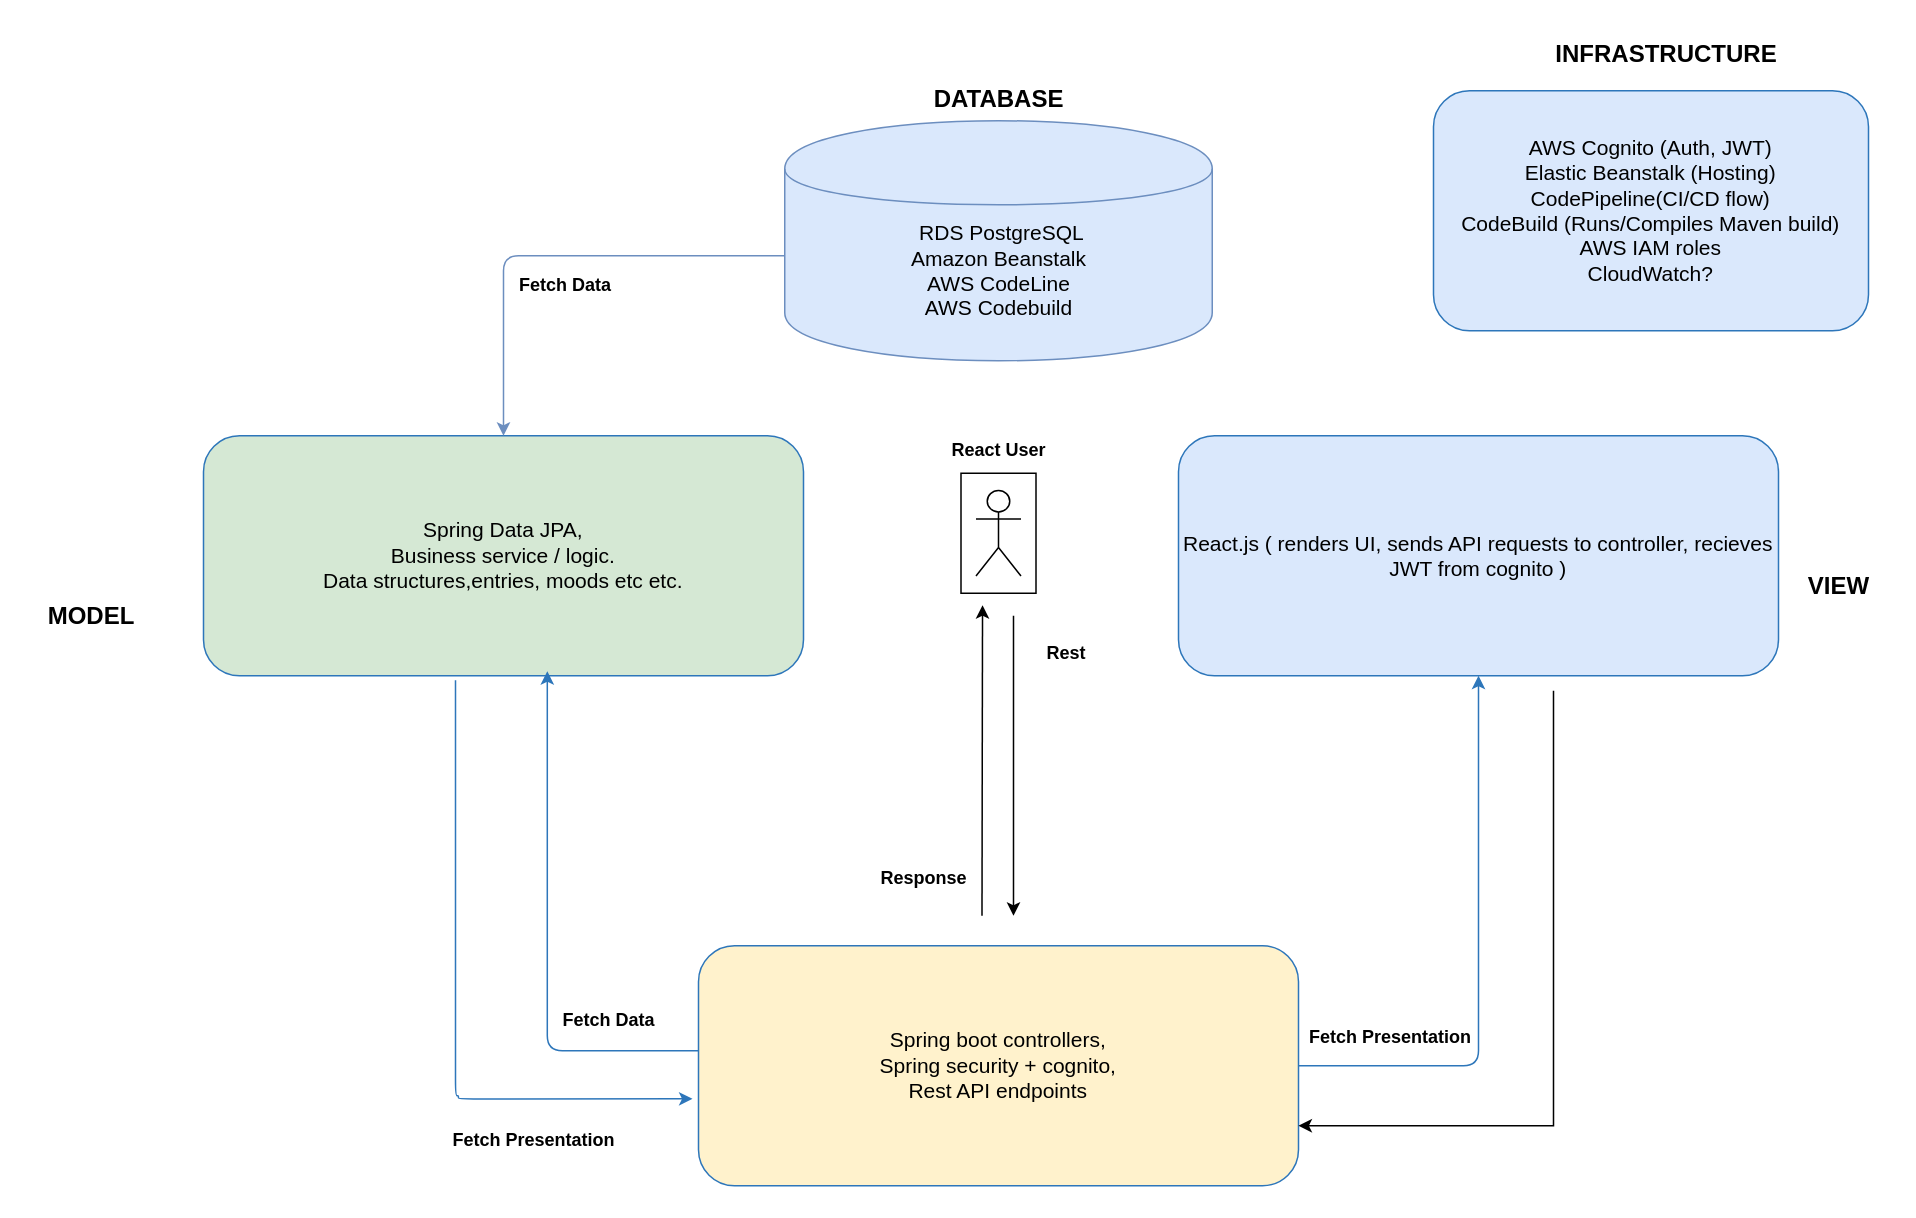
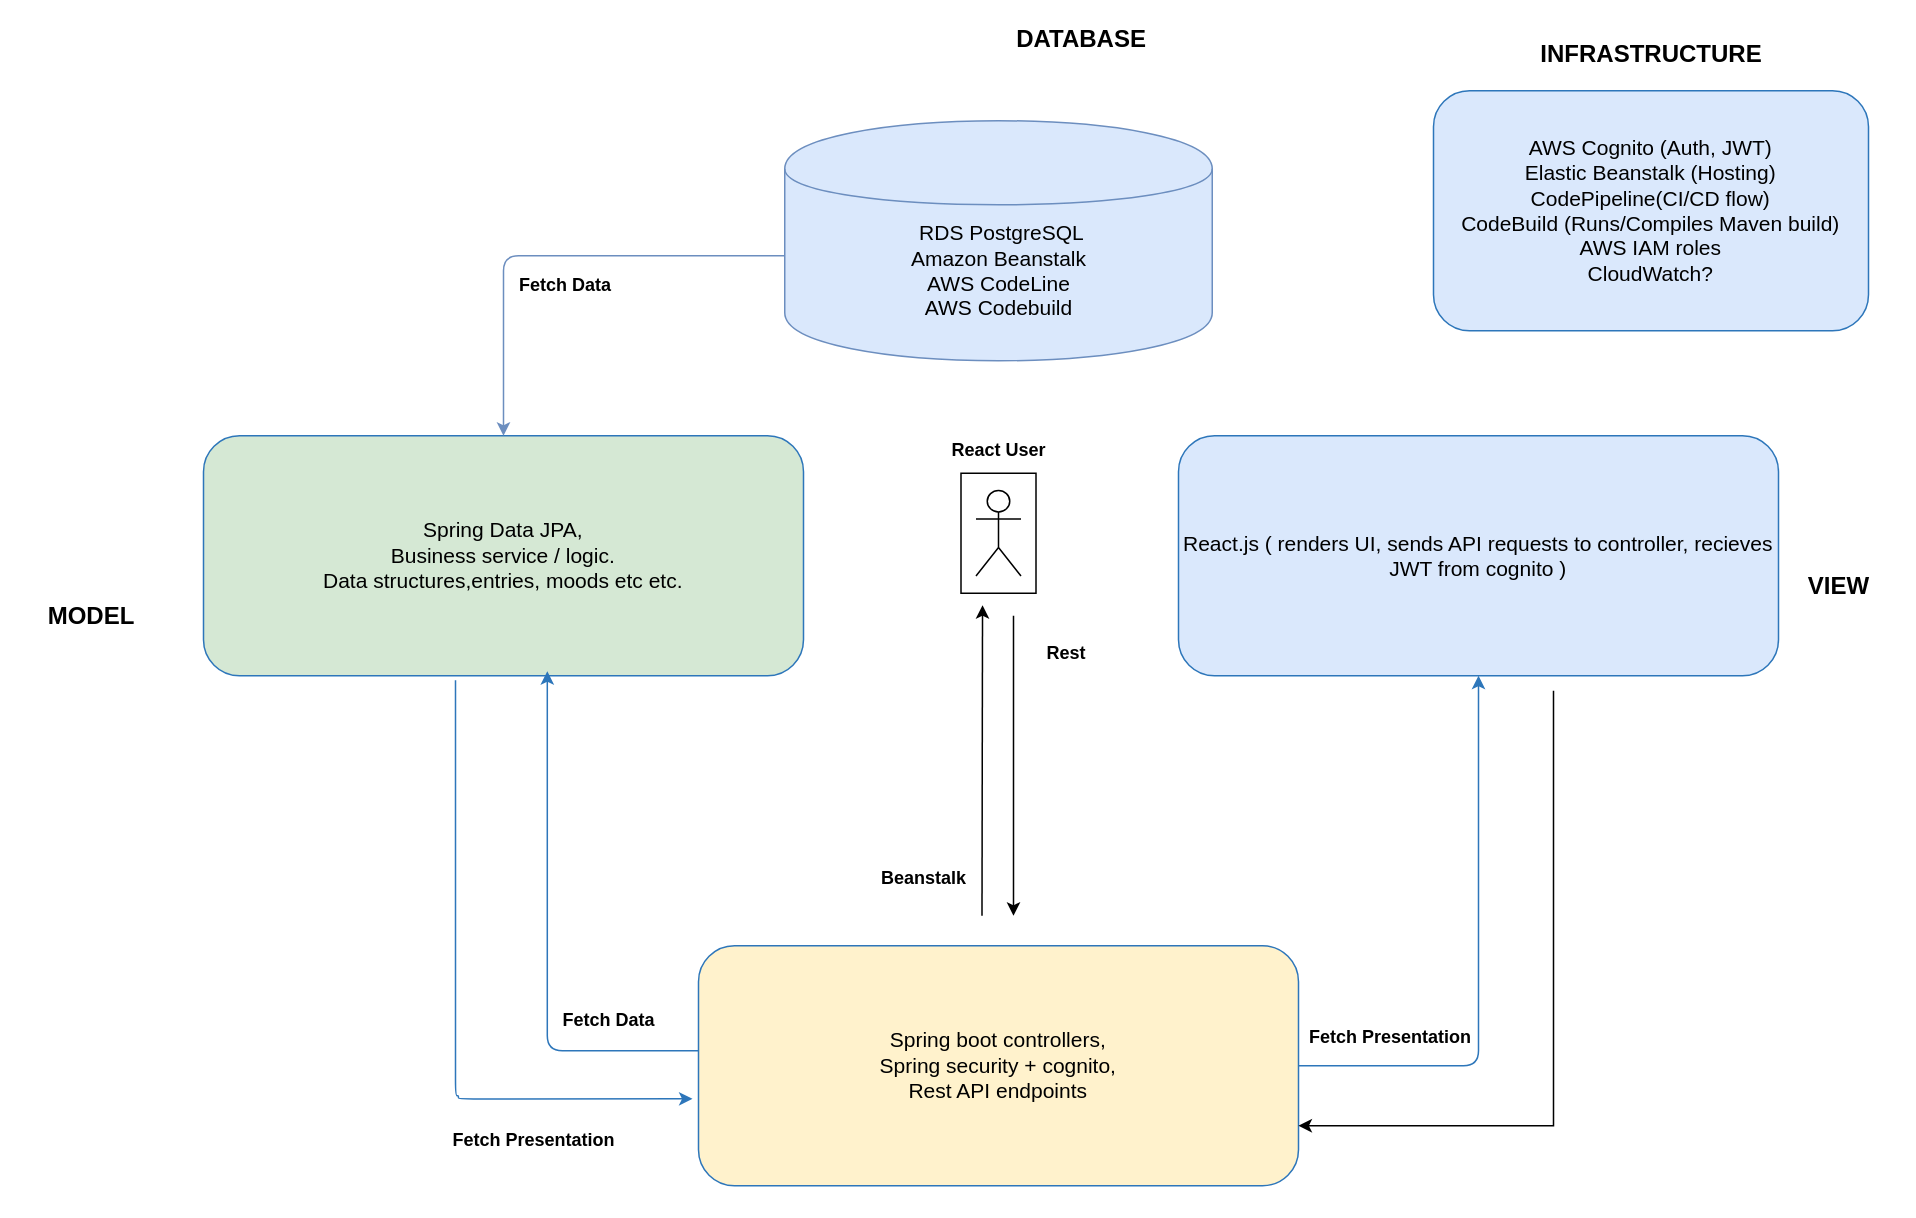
- <mxCell id="24" value="&lt;b&gt;&lt;font style=&quot;font-size: 16px;&quot;&gt;INFRASTRUCTURE&lt;/font&gt;&lt;/b&gt;" style="text;html=1;align=center;verticalAlign=middle;resizable=0;points=[];autosize=1;strokeColor=none;fillColor=none;" parent="1" vertex="1"><mxGeometry x="1025" y="20" width="170" height="30" as="geometry" /></mxCell>
+ <mxCell id="24" value="&lt;b&gt;&lt;font style=&quot;font-size: 16px;&quot;&gt;INFRASTRUCTURE&lt;/font&gt;&lt;/b&gt;" style="text;html=1;align=center;verticalAlign=middle;resizable=0;points=[];autosize=1;strokeColor=none;fillColor=none;" parent="1" vertex="1"><mxGeometry x="1015" y="20" width="170" height="30" as="geometry" /></mxCell>
- <mxCell id="22" value="&lt;font style=&quot;font-size: 16px;&quot;&gt;&lt;b&gt;DATABASE&lt;/b&gt;&lt;/font&gt;" style="text;html=1;align=center;verticalAlign=middle;resizable=0;points=[];autosize=1;strokeColor=none;fillColor=none;" parent="1" vertex="1"><mxGeometry x="610" y="50" width="110" height="30" as="geometry" /></mxCell>
+ <mxCell id="22" value="&lt;font style=&quot;font-size: 16px;&quot;&gt;&lt;b&gt;DATABASE&lt;/b&gt;&lt;/font&gt;" style="text;html=1;align=center;verticalAlign=middle;resizable=0;points=[];autosize=1;strokeColor=none;fillColor=none;" parent="1" vertex="1"><mxGeometry x="665" y="10" width="110" height="30" as="geometry" /></mxCell>
- <mxCell id="16" value="&lt;b&gt;Response&lt;/b&gt;" style="text;html=1;align=center;verticalAlign=middle;resizable=0;points=[];autosize=1;strokeColor=none;fillColor=none;" parent="1" vertex="1"><mxGeometry x="575" y="570" width="80" height="30" as="geometry" /></mxCell>
+ <mxCell id="16" value="&lt;b&gt;Beanstalk&lt;/b&gt;" style="text;html=1;align=center;verticalAlign=middle;resizable=0;points=[];autosize=1;strokeColor=none;fillColor=none;" parent="1" vertex="1"><mxGeometry x="575" y="570" width="80" height="30" as="geometry" /></mxCell>
